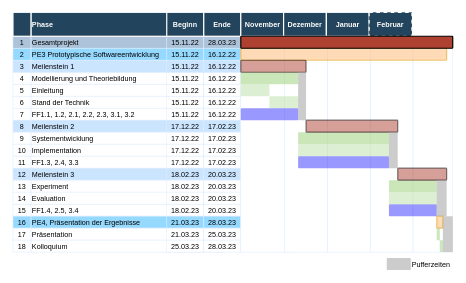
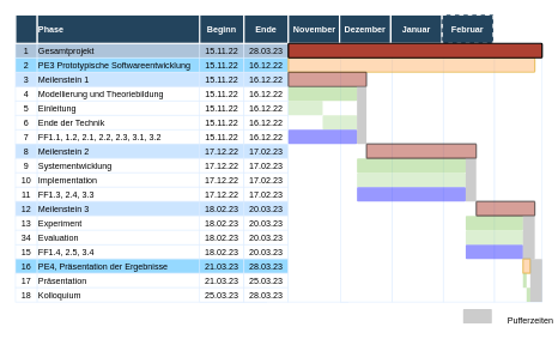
- <mxCell id="6" value="Stand der Technik" style="align=left;strokeColor=#DEEDFF" parent="1" vertex="1"><mxGeometry x="50.5" y="160" width="320.0" height="20" as="geometry" /></mxCell>
+ <mxCell id="6" value="Ende der Technik" style="align=left;strokeColor=#DEEDFF" parent="1" vertex="1"><mxGeometry x="50.5" y="160" width="320.0" height="20" as="geometry" /></mxCell>
- <mxCell id="79" value="14" style="strokeColor=#DEEDFF" parent="60" vertex="1"><mxGeometry x="1.066e-12" y="300" width="30.0" height="20.0" as="geometry" /></mxCell>
+ <mxCell id="79" value="34" style="strokeColor=#DEEDFF" parent="60" vertex="1"><mxGeometry x="1.066e-12" y="300" width="30.0" height="20.0" as="geometry" /></mxCell>
- <mxCell id="112" value="Pufferzeiten" style="align=left;strokeColor=none;" vertex="1" parent="1"><mxGeometry x="684" y="430" width="60" height="20" as="geometry" /></mxCell>
+ <mxCell id="112" value="Pufferzeiten" style="align=left;strokeColor=none;" vertex="1" parent="1"><mxGeometry x="704" y="435" width="60" height="20" as="geometry" /></mxCell>
